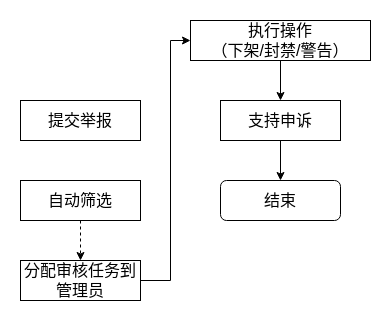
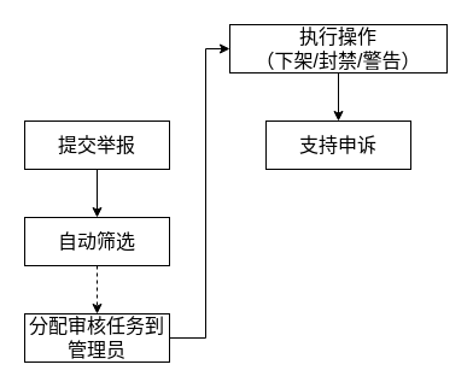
+ <mxCell id="2" style="edgeStyle=orthogonalEdgeStyle;rounded=0;orthogonalLoop=1;jettySize=auto;html=1;entryX=0.5;entryY=0;entryDx=0;entryDy=0;fontSize=16;" edge="1" parent="1" source="3" target="5"><mxGeometry relative="1" as="geometry" /></mxCell>
- <mxCell id="10" style="edgeStyle=orthogonalEdgeStyle;rounded=0;orthogonalLoop=1;jettySize=auto;html=1;entryX=0.5;entryY=0;entryDx=0;entryDy=0;fontSize=16;" edge="1" parent="1" source="11" target="12"><mxGeometry relative="1" as="geometry" /></mxCell>
- <mxCell id="12" value="结束" style="rounded=1;whiteSpace=wrap;html=1;fontSize=16;" vertex="1" parent="1"><mxGeometry x="220" y="180" width="120" height="40" as="geometry" /></mxCell>
